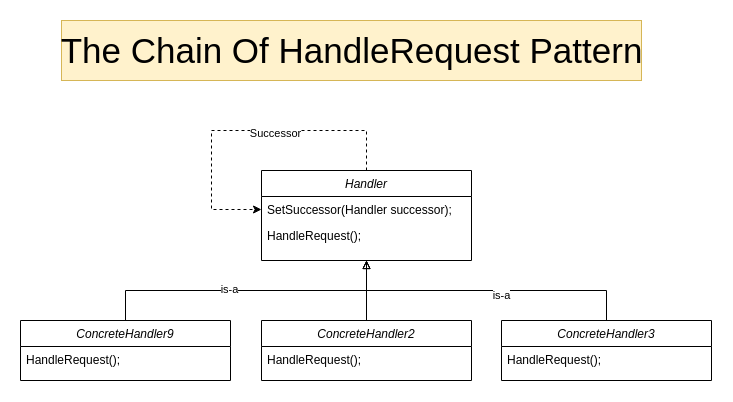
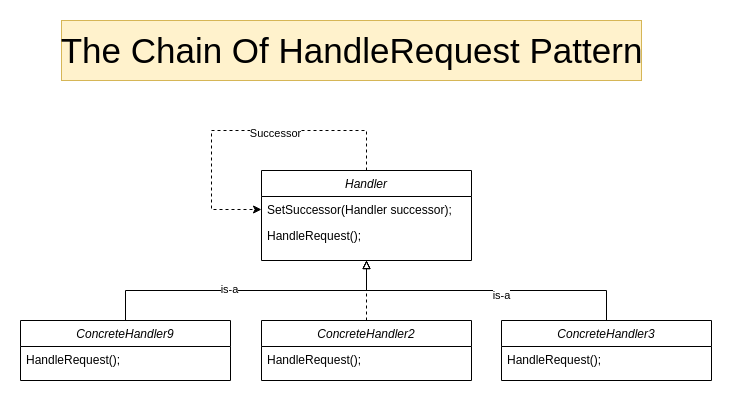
- <mxCell id="14" style="edgeStyle=orthogonalEdgeStyle;rounded=0;orthogonalLoop=1;jettySize=auto;html=1;entryX=0.5;entryY=1;entryDx=0;entryDy=0;endArrow=open;endFill=0;" edge="1" parent="1" source="16" target="2"><mxGeometry relative="1" as="geometry"><Array as="points"><mxPoint x="606" y="290" /><mxPoint x="366" y="290" /></Array></mxGeometry></mxCell>
+ <mxCell id="14" style="edgeStyle=orthogonalEdgeStyle;rounded=0;orthogonalLoop=1;jettySize=auto;html=1;entryX=0.5;entryY=1;entryDx=0;entryDy=0;endArrow=block;endFill=0;" edge="1" parent="1" source="16" target="2"><mxGeometry relative="1" as="geometry"><Array as="points"><mxPoint x="606" y="290" /><mxPoint x="366" y="290" /></Array></mxGeometry></mxCell>
- <mxCell id="11" style="edgeStyle=orthogonalEdgeStyle;rounded=0;orthogonalLoop=1;jettySize=auto;html=1;entryX=0.5;entryY=1;entryDx=0;entryDy=0;endArrow=block;endFill=0;" edge="1" parent="1" source="12" target="2"><mxGeometry relative="1" as="geometry" /></mxCell>
+ <mxCell id="11" style="edgeStyle=orthogonalEdgeStyle;rounded=0;orthogonalLoop=1;jettySize=auto;html=1;entryX=0.5;entryY=1;entryDx=0;entryDy=0;endArrow=block;endFill=0;dashed=1;" edge="1" parent="1" source="12" target="2"><mxGeometry relative="1" as="geometry" /></mxCell>
